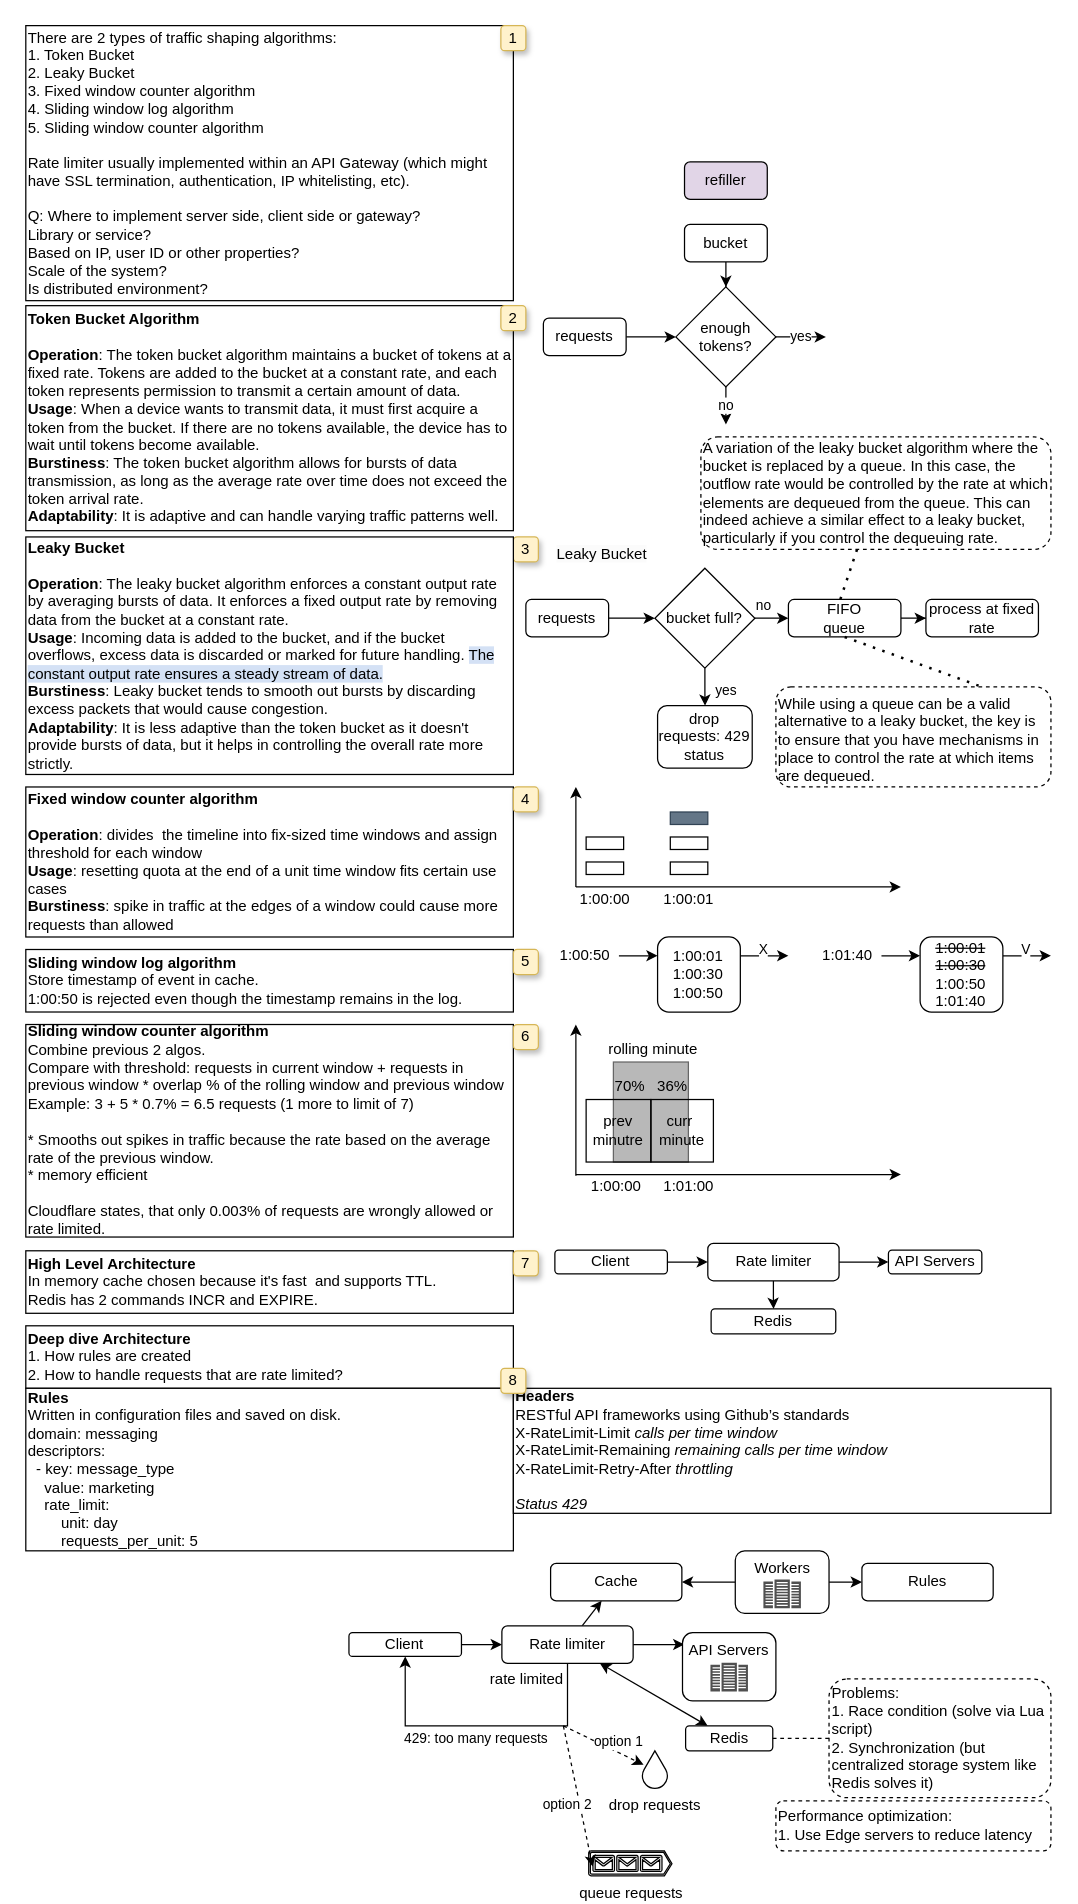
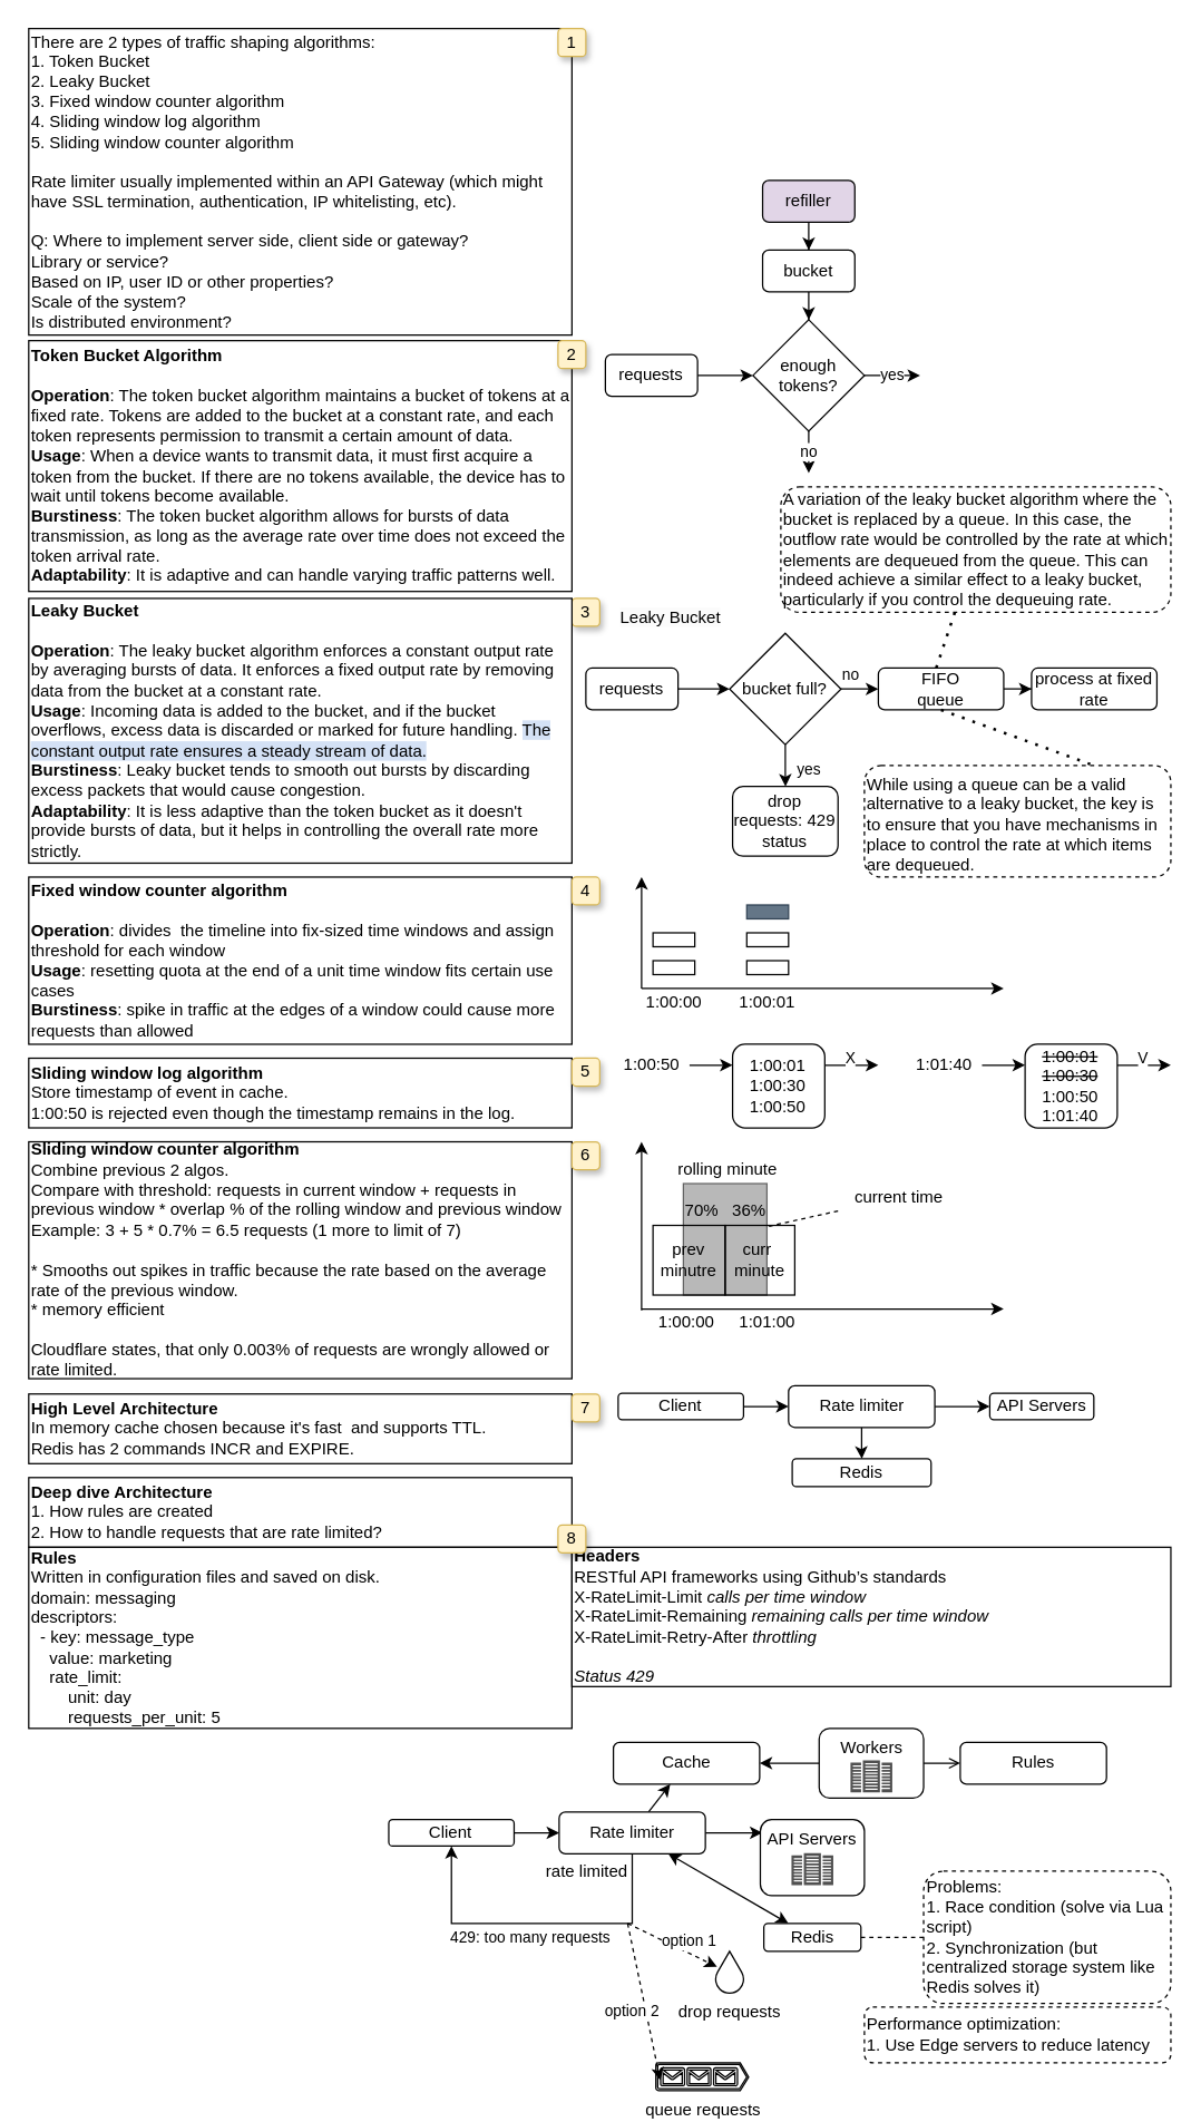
+ <mxCell id="30" value="" style="edgeStyle=orthogonalEdgeStyle;rounded=0;orthogonalLoop=1;jettySize=auto;html=1;" edge="1" parent="1" source="31" target="29"><mxGeometry relative="1" as="geometry" /></mxCell>
+ <mxCell id="61" value="current time" style="text;html=1;strokeColor=none;fillColor=none;align=center;verticalAlign=middle;whiteSpace=wrap;rounded=0;" vertex="1" parent="1"><mxGeometry x="601.05" y="849" width="87.75" height="20" as="geometry" /></mxCell>
+ <mxCell id="62" style="rounded=0;orthogonalLoop=1;jettySize=auto;html=1;entryX=0.63;entryY=0.012;entryDx=0;entryDy=0;entryPerimeter=0;endArrow=none;endFill=0;dashed=1;" edge="1" parent="1" source="61" target="59"><mxGeometry relative="1" as="geometry" /></mxCell>
- <mxCell id="90" value="" style="edgeStyle=orthogonalEdgeStyle;rounded=0;orthogonalLoop=1;jettySize=auto;html=1;" edge="1" parent="1" source="91" target="92"><mxGeometry relative="1" as="geometry" /></mxCell>
+ <mxCell id="90" value="" style="edgeStyle=orthogonalEdgeStyle;rounded=0;orthogonalLoop=1;jettySize=auto;html=1;endArrow=open;" edge="1" parent="1" source="91" target="92"><mxGeometry relative="1" as="geometry" /></mxCell>
